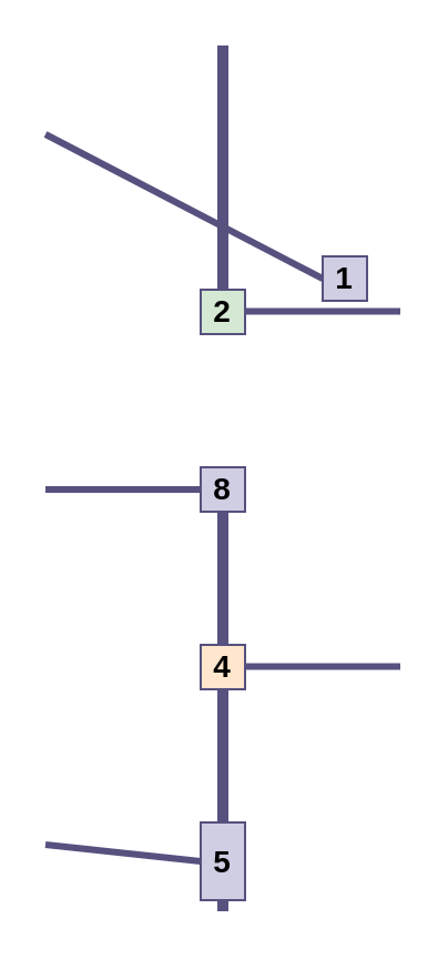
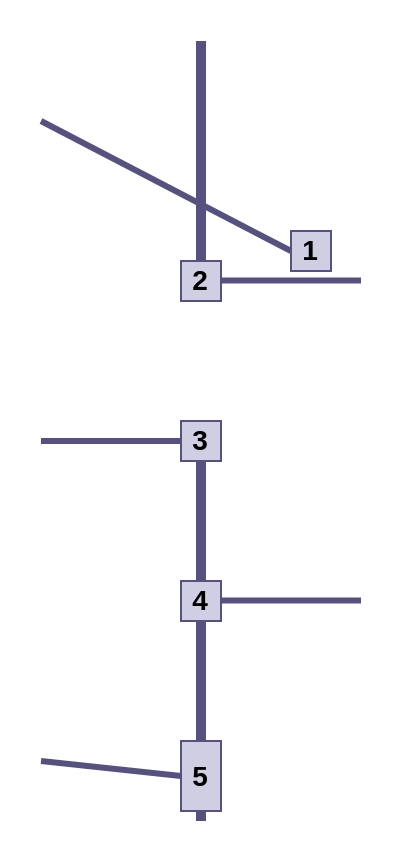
- <mxCell id="11" value="2" style="whiteSpace=wrap;html=1;aspect=fixed;fillColor=#d5e8d4;strokeColor=#56517e;fontStyle=1;fontSize=14;" parent="1" vertex="1"><mxGeometry x="90" y="130" width="20" height="20" as="geometry" /></mxCell>
+ <mxCell id="11" value="2" style="whiteSpace=wrap;html=1;aspect=fixed;fillColor=#d0cee2;strokeColor=#56517e;fontStyle=1;fontSize=14;" parent="1" vertex="1"><mxGeometry x="90" y="130" width="20" height="20" as="geometry" /></mxCell>
- <mxCell id="7" value="8" style="whiteSpace=wrap;html=1;aspect=fixed;fillColor=#d0cee2;strokeColor=#56517e;fontStyle=1;fontSize=14;" parent="1" vertex="1"><mxGeometry x="90" y="210" width="20" height="20" as="geometry" /></mxCell>
+ <mxCell id="7" value="3" style="whiteSpace=wrap;html=1;aspect=fixed;fillColor=#d0cee2;strokeColor=#56517e;fontStyle=1;fontSize=14;" parent="1" vertex="1"><mxGeometry x="90" y="210" width="20" height="20" as="geometry" /></mxCell>
- <mxCell id="12" value="4" style="whiteSpace=wrap;html=1;aspect=fixed;fillColor=#ffe6cc;strokeColor=#56517e;fontStyle=1;fontSize=14;" parent="1" vertex="1"><mxGeometry x="90" y="290" width="20" height="20" as="geometry" /></mxCell>
+ <mxCell id="12" value="4" style="whiteSpace=wrap;html=1;aspect=fixed;fillColor=#d0cee2;strokeColor=#56517e;fontStyle=1;fontSize=14;" parent="1" vertex="1"><mxGeometry x="90" y="290" width="20" height="20" as="geometry" /></mxCell>
